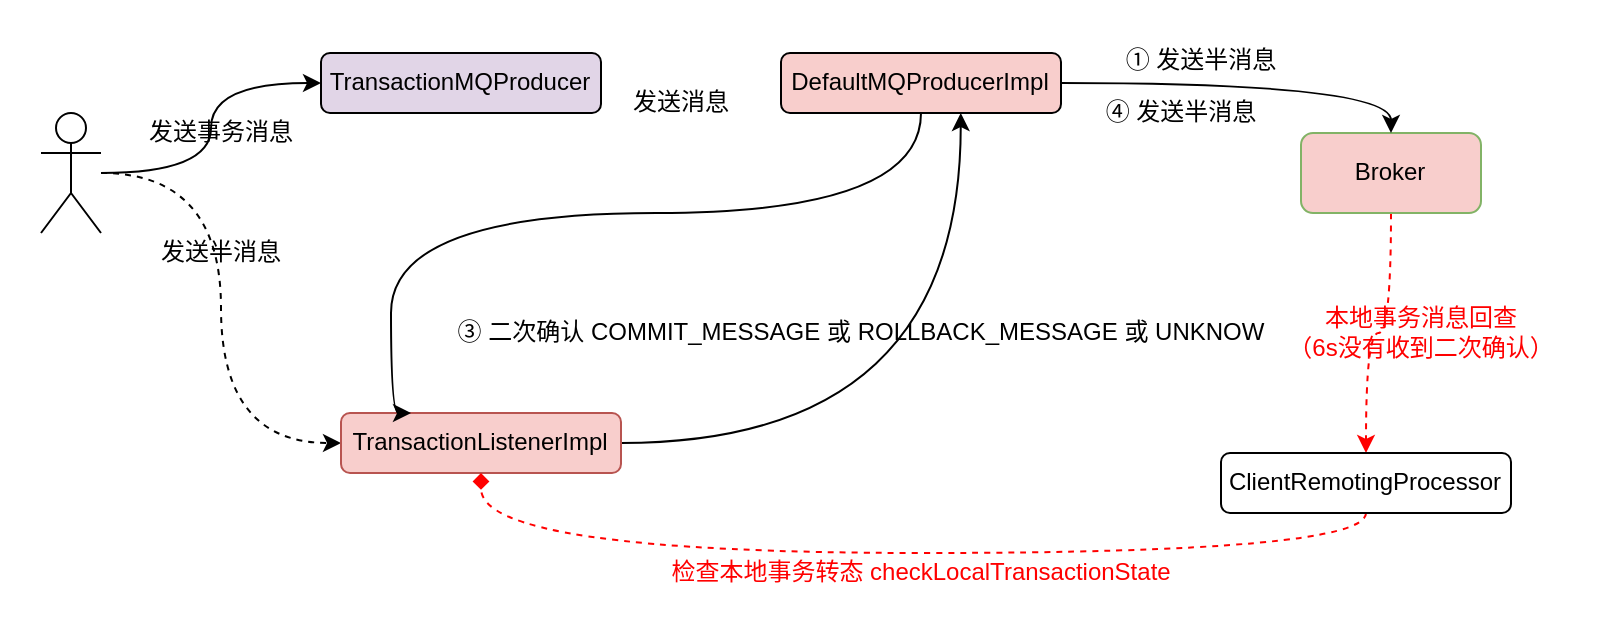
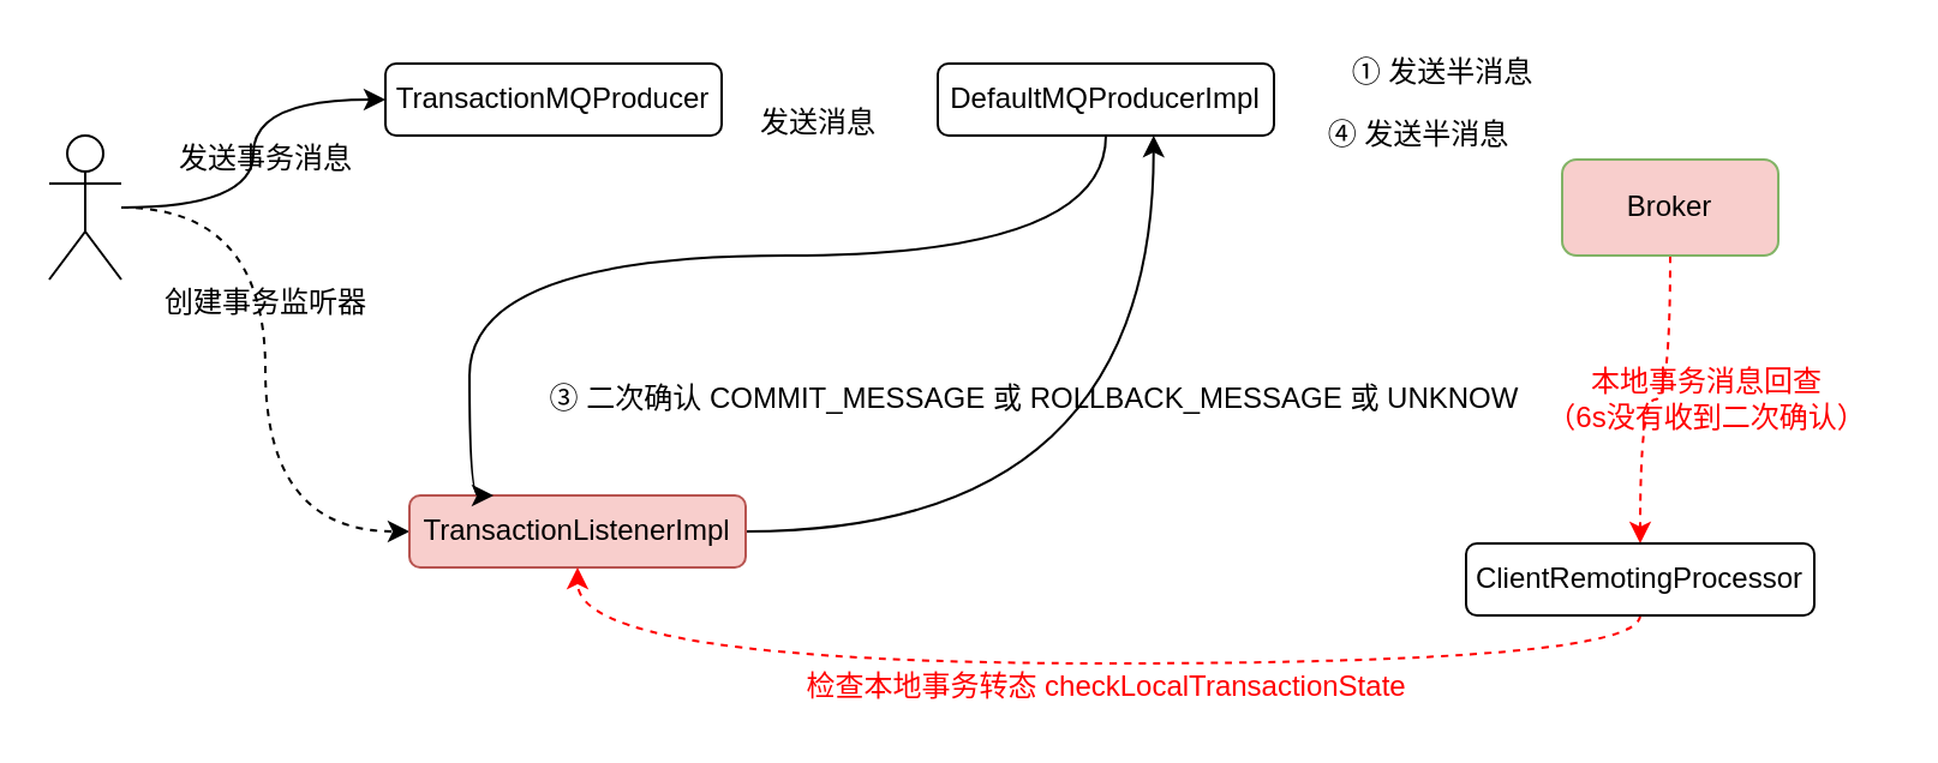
- <mxCell id="5" value="TransactionMQProducer" style="rounded=1;whiteSpace=wrap;html=1;fillColor=#e1d5e7;" vertex="1" parent="1"><mxGeometry x="160" y="26" width="140" height="30" as="geometry" /></mxCell>
+ <mxCell id="5" value="TransactionMQProducer" style="rounded=1;whiteSpace=wrap;html=1;" vertex="1" parent="1"><mxGeometry x="160" y="26" width="140" height="30" as="geometry" /></mxCell>
- <mxCell id="14" value="DefaultMQProducerImpl" style="rounded=1;whiteSpace=wrap;html=1;fillColor=#f8cecc;" vertex="1" parent="1"><mxGeometry x="390" y="26" width="140" height="30" as="geometry" /></mxCell>
+ <mxCell id="14" value="DefaultMQProducerImpl" style="rounded=1;whiteSpace=wrap;html=1;" vertex="1" parent="1"><mxGeometry x="390" y="26" width="140" height="30" as="geometry" /></mxCell>
- <mxCell id="12" style="edgeStyle=orthogonalEdgeStyle;curved=1;rounded=0;orthogonalLoop=1;jettySize=auto;html=1;entryX=0.5;entryY=0;entryDx=0;entryDy=0;" edge="1" parent="1" source="14" target="11"><mxGeometry relative="1" as="geometry" /></mxCell>
- <mxCell id="9" value="发送半消息" style="text;html=1;align=center;verticalAlign=middle;resizable=0;points=[];autosize=1;strokeColor=none;fillColor=none;" vertex="1" parent="1"><mxGeometry x="60" y="116" width="100" height="20" as="geometry" /></mxCell>
+ <mxCell id="9" value="创建事务监听器" style="text;html=1;align=center;verticalAlign=middle;resizable=0;points=[];autosize=1;strokeColor=none;fillColor=none;" vertex="1" parent="1"><mxGeometry x="60" y="116" width="100" height="20" as="geometry" /></mxCell>
- <mxCell id="19" style="edgeStyle=orthogonalEdgeStyle;curved=1;rounded=0;orthogonalLoop=1;jettySize=auto;html=1;entryX=0.5;entryY=1;entryDx=0;entryDy=0;dashed=1;exitX=0.5;exitY=1;exitDx=0;exitDy=0;fillColor=#f8cecc;strokeColor=#FF0000;endArrow=diamond;" edge="1" parent="1" source="20" target="8"><mxGeometry relative="1" as="geometry" /></mxCell>
+ <mxCell id="19" style="edgeStyle=orthogonalEdgeStyle;curved=1;rounded=0;orthogonalLoop=1;jettySize=auto;html=1;entryX=0.5;entryY=1;entryDx=0;entryDy=0;dashed=1;exitX=0.5;exitY=1;exitDx=0;exitDy=0;fillColor=#f8cecc;strokeColor=#FF0000;" edge="1" parent="1" source="20" target="8"><mxGeometry relative="1" as="geometry" /></mxCell>
